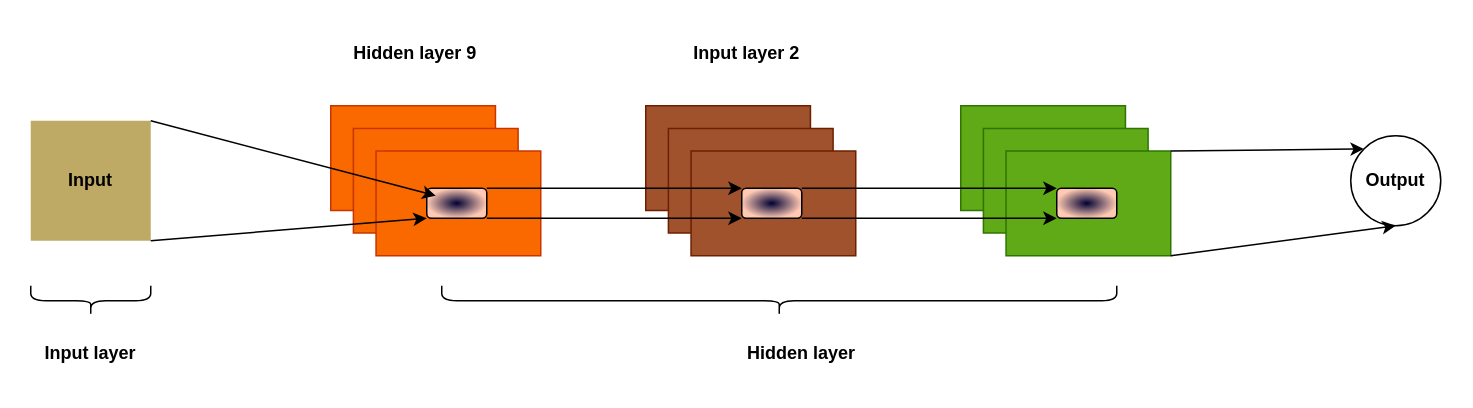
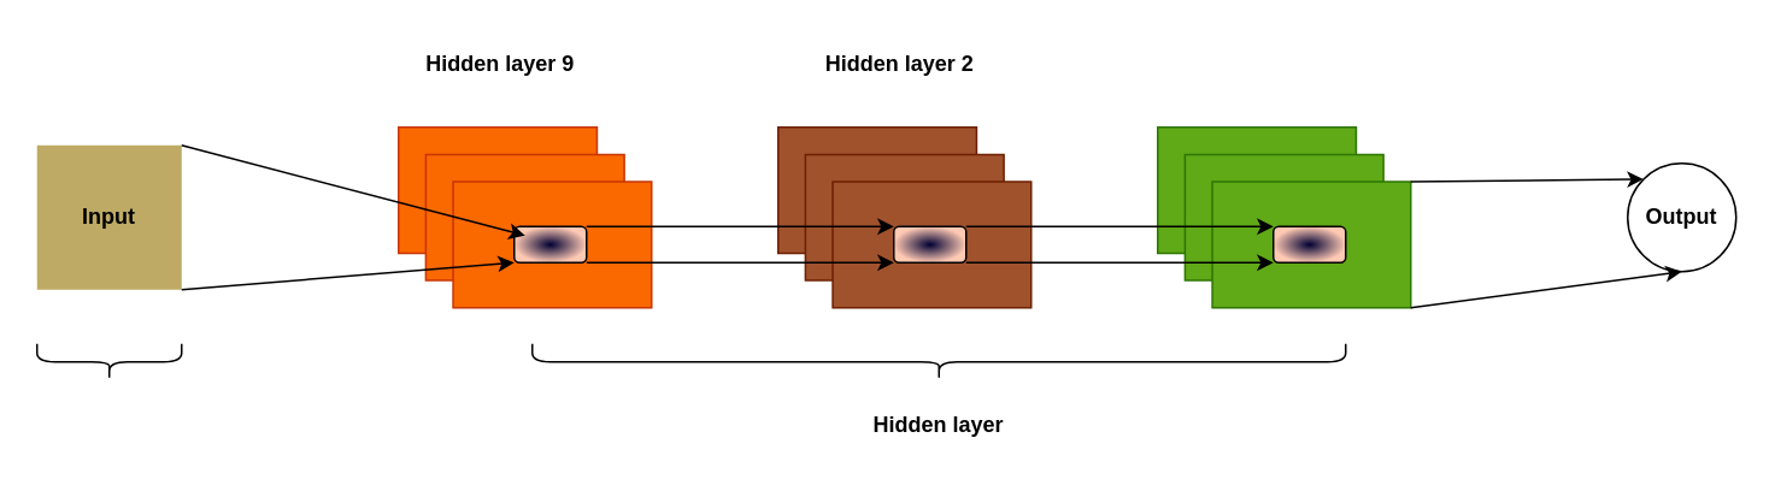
- <mxCell id="19" value="Input layer 2" style="text;html=1;align=center;verticalAlign=middle;whiteSpace=wrap;rounded=0;fontStyle=1" parent="1" vertex="1"><mxGeometry x="450" y="20" width="95" height="30" as="geometry" /></mxCell>
+ <mxCell id="19" value="Hidden layer 2" style="text;html=1;align=center;verticalAlign=middle;whiteSpace=wrap;rounded=0;fontStyle=1" parent="1" vertex="1"><mxGeometry x="450" y="20" width="95" height="30" as="geometry" /></mxCell>
- <mxCell id="22" value="Input layer" style="text;html=1;align=center;verticalAlign=middle;whiteSpace=wrap;rounded=0;fontStyle=1" parent="1" vertex="1"><mxGeometry x="20" y="220" width="80" height="30" as="geometry" /></mxCell>
- <mxCell id="23" value="Hidden layer" style="text;html=1;align=center;verticalAlign=middle;whiteSpace=wrap;rounded=0;fontStyle=1" parent="1" vertex="1"><mxGeometry x="494" y="220" width="80" height="30" as="geometry" /></mxCell>
+ <mxCell id="23" value="Hidden layer" style="text;html=1;align=center;verticalAlign=middle;whiteSpace=wrap;rounded=0;fontStyle=1" parent="1" vertex="1"><mxGeometry x="479" y="220" width="80" height="30" as="geometry" /></mxCell>
